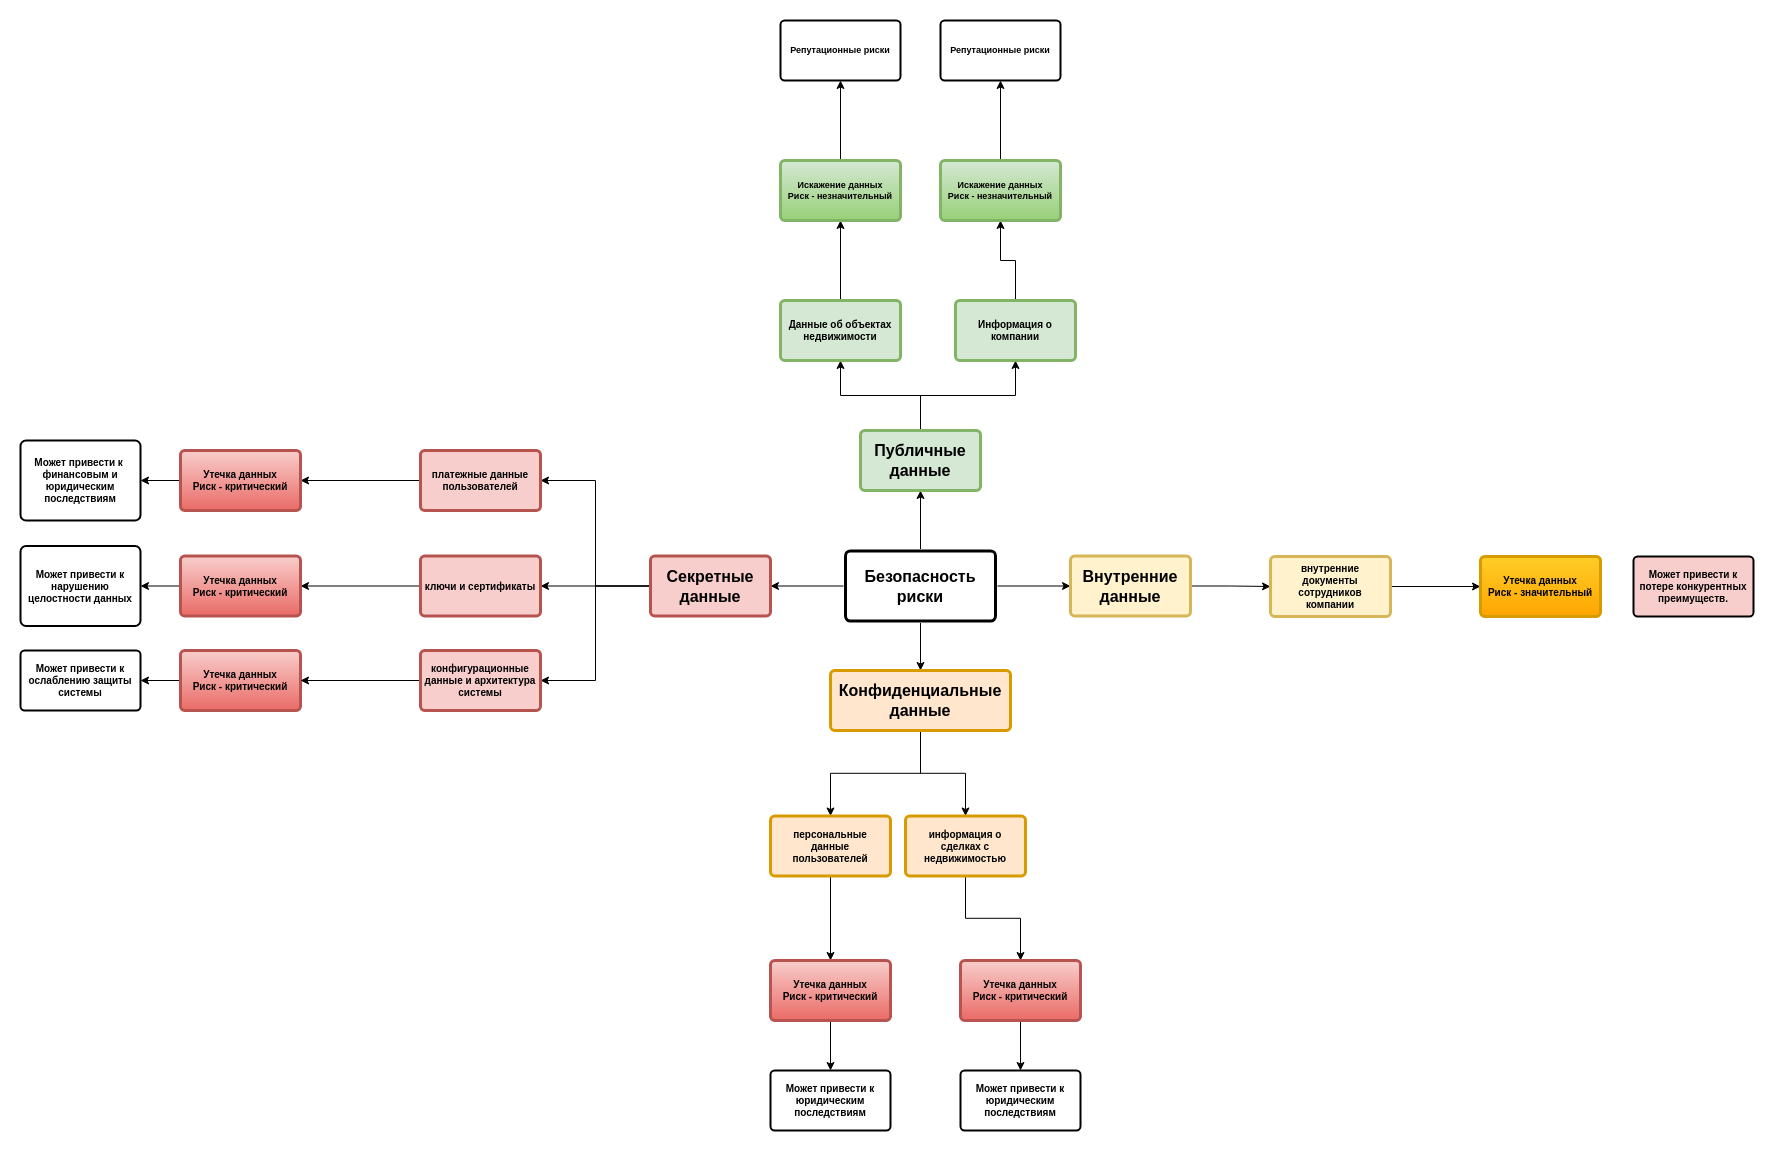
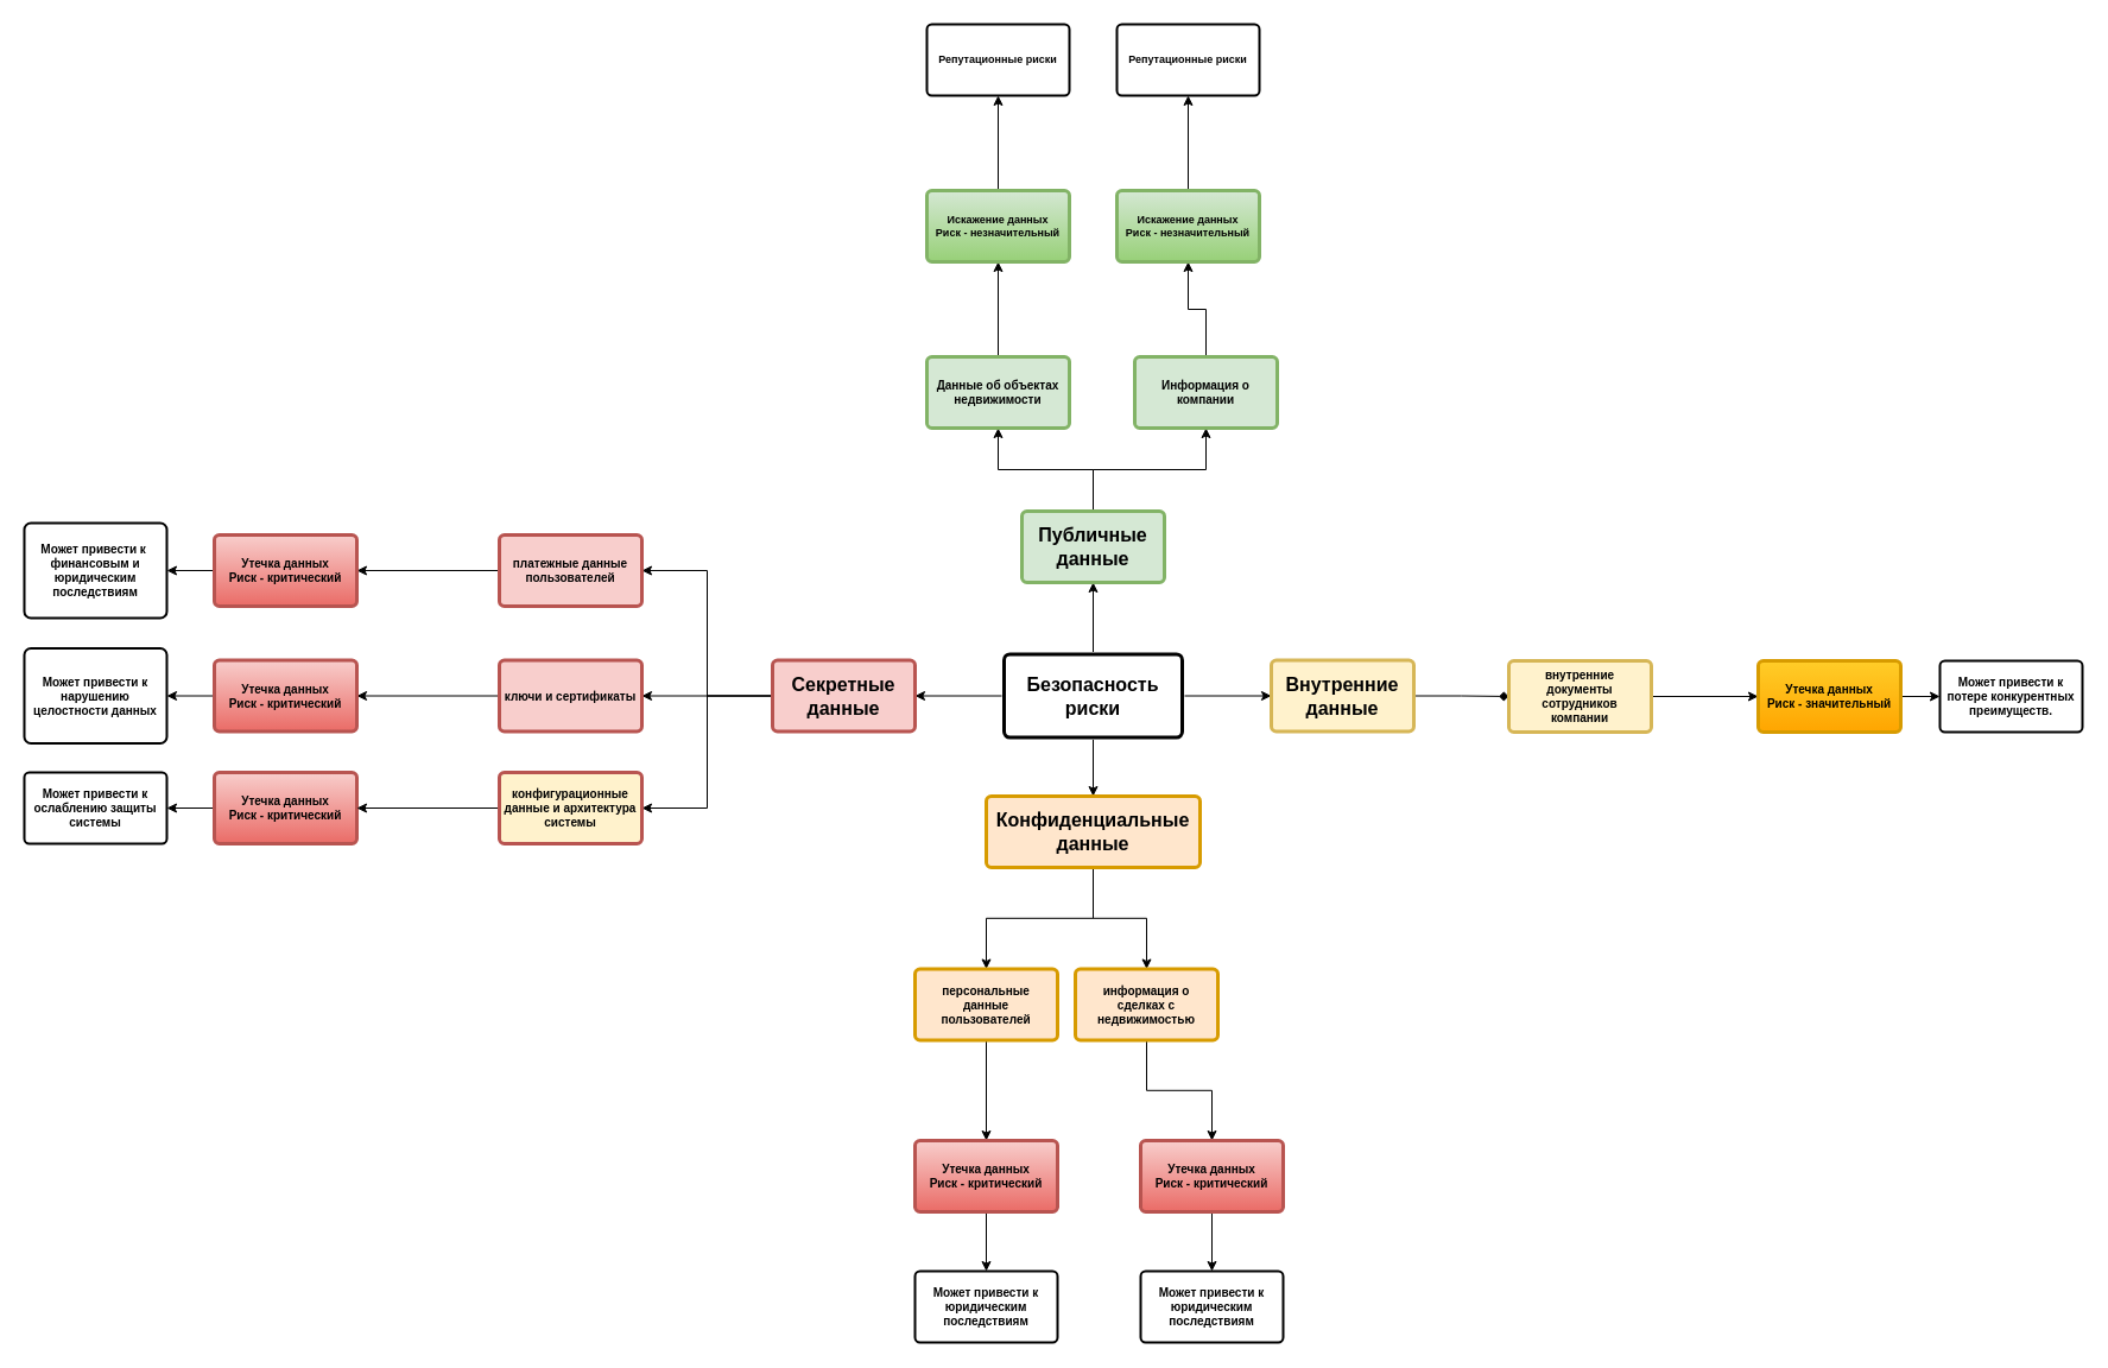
- <mxCell id="10" value="" style="edgeStyle=orthogonalEdgeStyle;rounded=0;orthogonalLoop=1;jettySize=auto;html=1;entryX=0;entryY=0.5;entryDx=0;entryDy=0;" parent="1" source="11" target="30" edge="1"><mxGeometry relative="1" as="geometry" /></mxCell>
+ <mxCell id="10" value="" style="edgeStyle=orthogonalEdgeStyle;rounded=0;orthogonalLoop=1;jettySize=auto;html=1;entryX=0;entryY=0.5;entryDx=0;entryDy=0;endArrow=diamond;" parent="1" source="11" target="30" edge="1"><mxGeometry relative="1" as="geometry" /></mxCell>
+ <mxCell id="31" style="edgeStyle=orthogonalEdgeStyle;rounded=0;orthogonalLoop=1;jettySize=auto;html=1;exitX=1;exitY=0.5;exitDx=0;exitDy=0;entryX=0;entryY=0.5;entryDx=0;entryDy=0;" parent="1" source="32" target="33" edge="1"><mxGeometry relative="1" as="geometry" /></mxCell>
- <mxCell id="33" value="Может привести к потере конкурентных преимуществ." style="whiteSpace=wrap;html=1;fontSize=10;rounded=1;shadow=0;labelBackgroundColor=none;strokeWidth=2;fontStyle=1;spacing=5;arcSize=7;fillColor=#f8cecc;" parent="1" vertex="1"><mxGeometry x="1633" y="556" width="120" height="60" as="geometry" /></mxCell>
+ <mxCell id="33" value="Может привести к потере конкурентных преимуществ." style="whiteSpace=wrap;html=1;fontSize=10;rounded=1;shadow=0;labelBackgroundColor=none;strokeWidth=2;fontStyle=1;spacing=5;arcSize=7;" parent="1" vertex="1"><mxGeometry x="1633" y="556" width="120" height="60" as="geometry" /></mxCell>
- <mxCell id="58" value="конфигурационные данные и архитектура системы" style="whiteSpace=wrap;html=1;fontSize=10;fillColor=#f8cecc;strokeColor=#b85450;rounded=1;shadow=0;labelBackgroundColor=none;strokeWidth=3;fontStyle=1;spacing=5;arcSize=7;" parent="1" vertex="1"><mxGeometry x="420" y="650" width="120" height="60" as="geometry" /></mxCell>
+ <mxCell id="58" value="конфигурационные данные и архитектура системы" style="whiteSpace=wrap;html=1;fontSize=10;fillColor=#fff2cc;strokeColor=#b85450;rounded=1;shadow=0;labelBackgroundColor=none;strokeWidth=3;fontStyle=1;spacing=5;arcSize=7;" parent="1" vertex="1"><mxGeometry x="420" y="650" width="120" height="60" as="geometry" /></mxCell>
